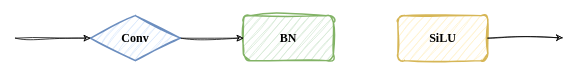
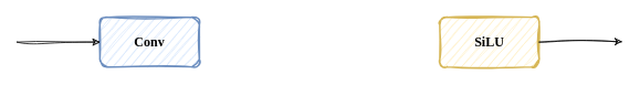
- <mxCell id="4" value="&lt;font face=&quot;Comic Sans MS&quot; style=&quot;font-size: 16px;&quot;&gt;&lt;b&gt;Conv&lt;/b&gt;&lt;/font&gt;" style="rhombus;whiteSpace=wrap;html=1;fillColor=#dae8fc;strokeColor=#6c8ebf;strokeWidth=2;sketch=1;curveFitting=1;jiggle=2;" parent="1" vertex="1"><mxGeometry x="120" y="20" width="120" height="60" as="geometry" /></mxCell>
+ <mxCell id="4" value="&lt;font face=&quot;Comic Sans MS&quot; style=&quot;font-size: 16px;&quot;&gt;&lt;b&gt;Conv&lt;/b&gt;&lt;/font&gt;" style="rounded=1;whiteSpace=wrap;html=1;fillColor=#dae8fc;strokeColor=#6c8ebf;strokeWidth=2;sketch=1;curveFitting=1;jiggle=2;" parent="1" vertex="1"><mxGeometry x="120" y="20" width="120" height="60" as="geometry" /></mxCell>
- <mxCell id="3" style="edgeStyle=orthogonalEdgeStyle;rounded=0;orthogonalLoop=1;jettySize=auto;html=1;entryX=0;entryY=0.5;entryDx=0;entryDy=0;sketch=1;curveFitting=1;jiggle=2;" parent="1" source="4" target="2" edge="1"><mxGeometry relative="1" as="geometry" /></mxCell>
- <mxCell id="2" value="&lt;font face=&quot;Comic Sans MS&quot; style=&quot;font-size: 16px;&quot;&gt;&lt;b&gt;BN&lt;/b&gt;&lt;/font&gt;" style="rounded=1;whiteSpace=wrap;html=1;fillColor=#d5e8d4;strokeColor=#82b366;strokeWidth=2;sketch=1;curveFitting=1;jiggle=2;" parent="1" vertex="1"><mxGeometry x="324" y="20" width="120" height="60" as="geometry" /></mxCell>
